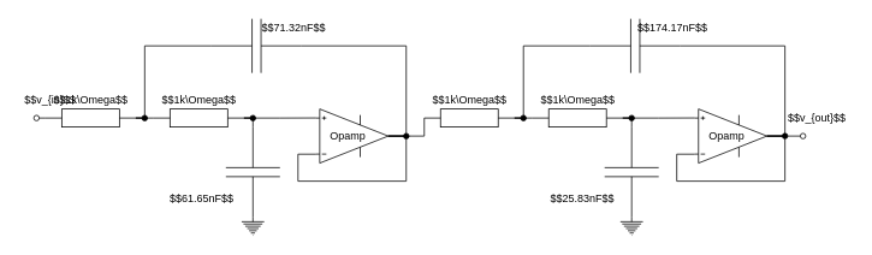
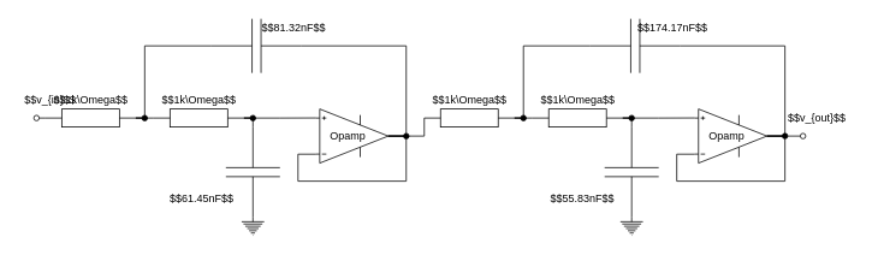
- <mxCell id="46" value="$$71.32nF$$" style="text;html=1;align=center;verticalAlign=middle;resizable=0;points=[];autosize=1;strokeColor=none;fillColor=none;" vertex="1" parent="1"><mxGeometry x="280" y="20" width="90" height="20" as="geometry" /></mxCell>
+ <mxCell id="46" value="$$81.32nF$$" style="text;html=1;align=center;verticalAlign=middle;resizable=0;points=[];autosize=1;strokeColor=none;fillColor=none;" vertex="1" parent="1"><mxGeometry x="280" y="20" width="90" height="20" as="geometry" /></mxCell>
- <mxCell id="45" value="$$61.65nF$$" style="text;html=1;align=center;verticalAlign=middle;resizable=0;points=[];autosize=1;strokeColor=none;fillColor=none;" vertex="1" parent="1"><mxGeometry x="177.5" y="210" width="90" height="20" as="geometry" /></mxCell>
+ <mxCell id="45" value="$$61.45nF$$" style="text;html=1;align=center;verticalAlign=middle;resizable=0;points=[];autosize=1;strokeColor=none;fillColor=none;" vertex="1" parent="1"><mxGeometry x="177.5" y="210" width="90" height="20" as="geometry" /></mxCell>
- <mxCell id="48" value="$$25.83nF$$" style="text;html=1;align=center;verticalAlign=middle;resizable=0;points=[];autosize=1;strokeColor=none;fillColor=none;" vertex="1" parent="1"><mxGeometry x="600" y="210" width="90" height="20" as="geometry" /></mxCell>
+ <mxCell id="48" value="$$55.83nF$$" style="text;html=1;align=center;verticalAlign=middle;resizable=0;points=[];autosize=1;strokeColor=none;fillColor=none;" vertex="1" parent="1"><mxGeometry x="600" y="210" width="90" height="20" as="geometry" /></mxCell>
